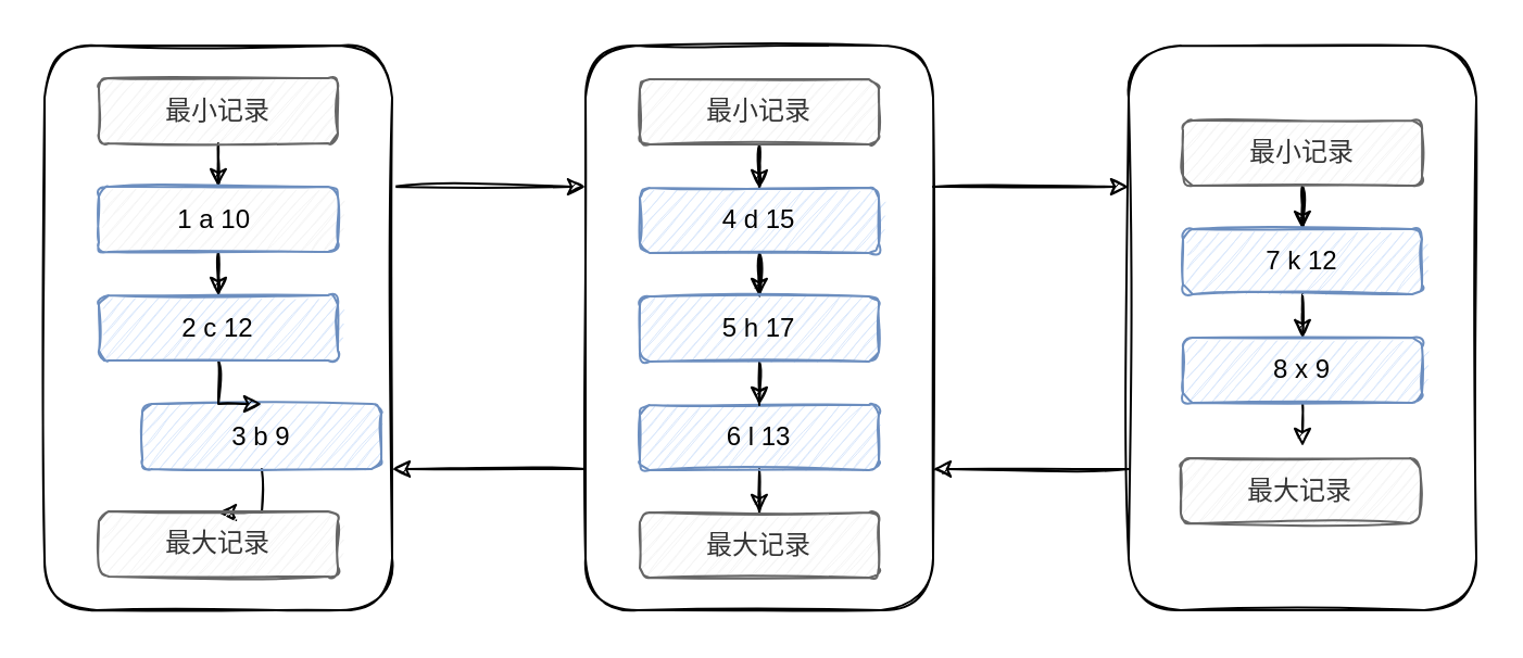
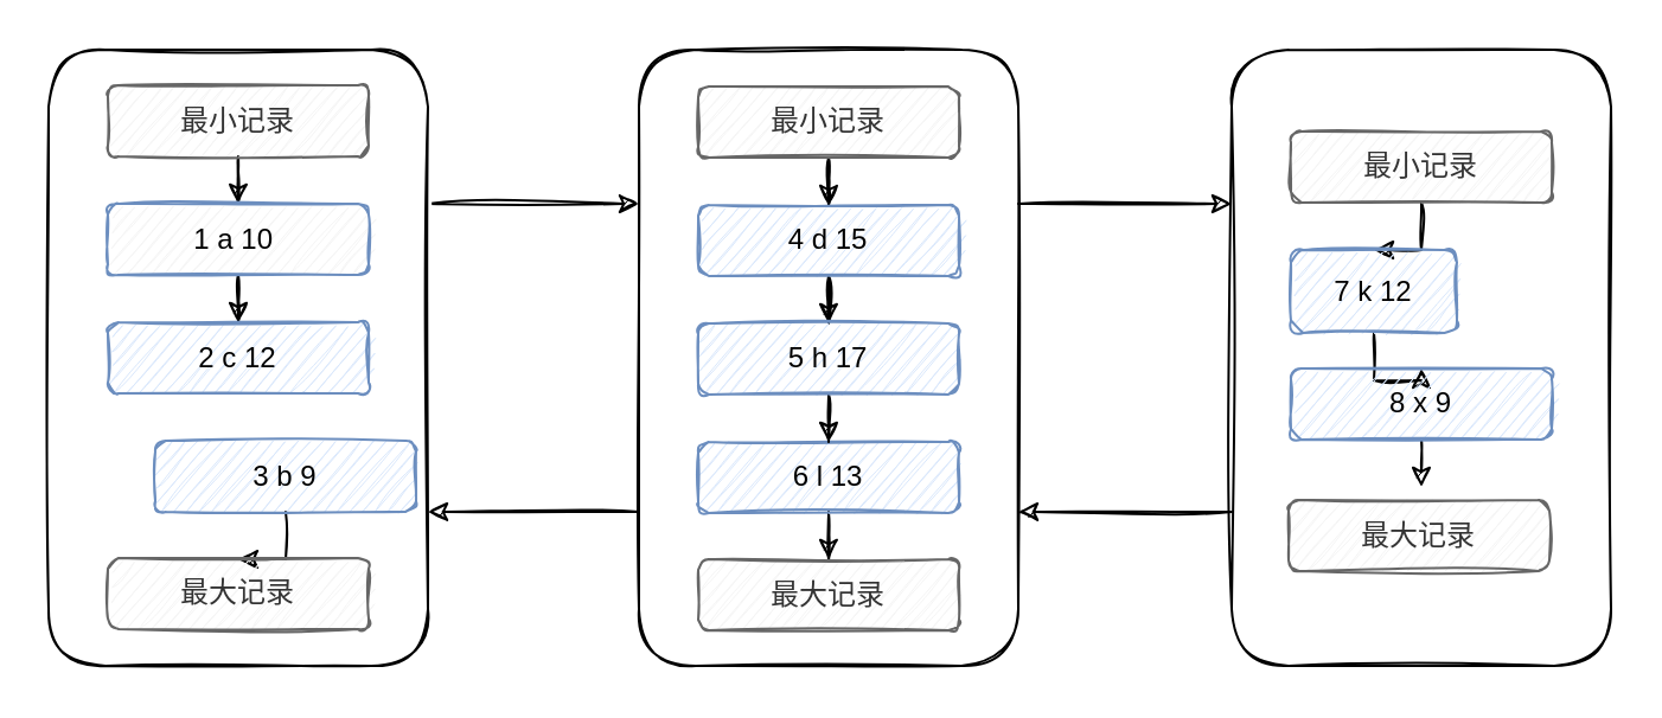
- <mxCell id="30" value="7 k 12" style="rounded=1;whiteSpace=wrap;html=1;sketch=1;fillColor=#dae8fc;strokeColor=#6c8ebf;" vertex="1" parent="1"><mxGeometry x="544" y="105" width="110" height="30" as="geometry" /></mxCell>
+ <mxCell id="30" value="7 k 12" style="rounded=1;whiteSpace=wrap;html=1;sketch=1;fillColor=#dae8fc;strokeColor=#6c8ebf;" vertex="1" parent="1"><mxGeometry x="544" y="105" width="70" height="35" as="geometry" /></mxCell>
- <mxCell id="10" value="" style="edgeStyle=orthogonalEdgeStyle;rounded=0;orthogonalLoop=1;jettySize=auto;html=1;sketch=1;" edge="1" parent="1" source="11" target="7"><mxGeometry relative="1" as="geometry" /></mxCell>
